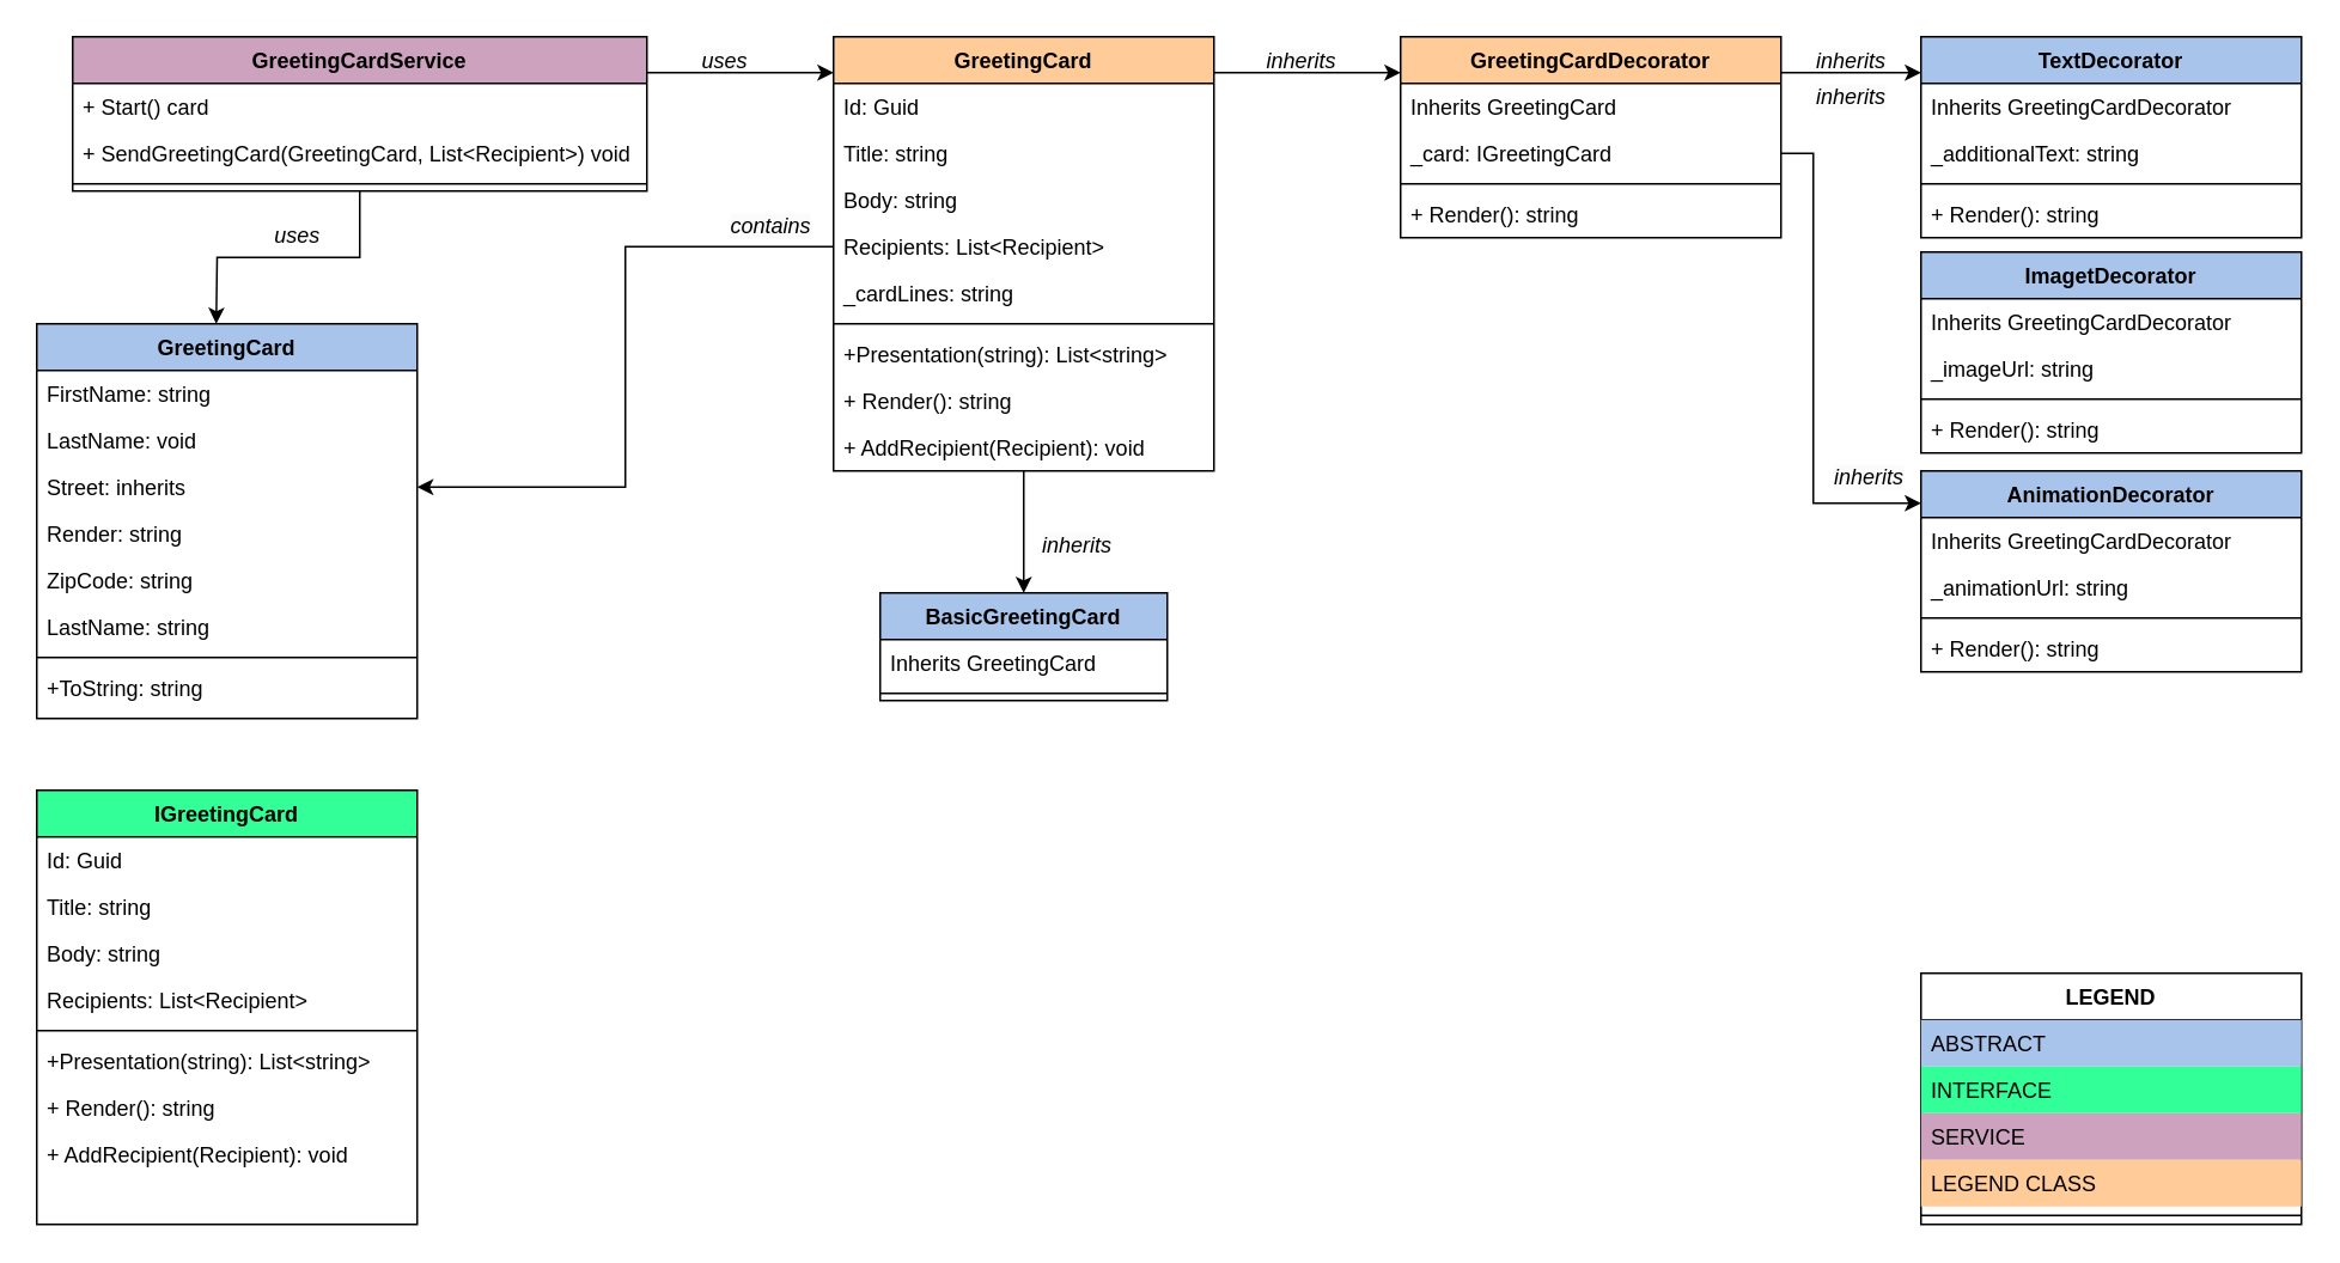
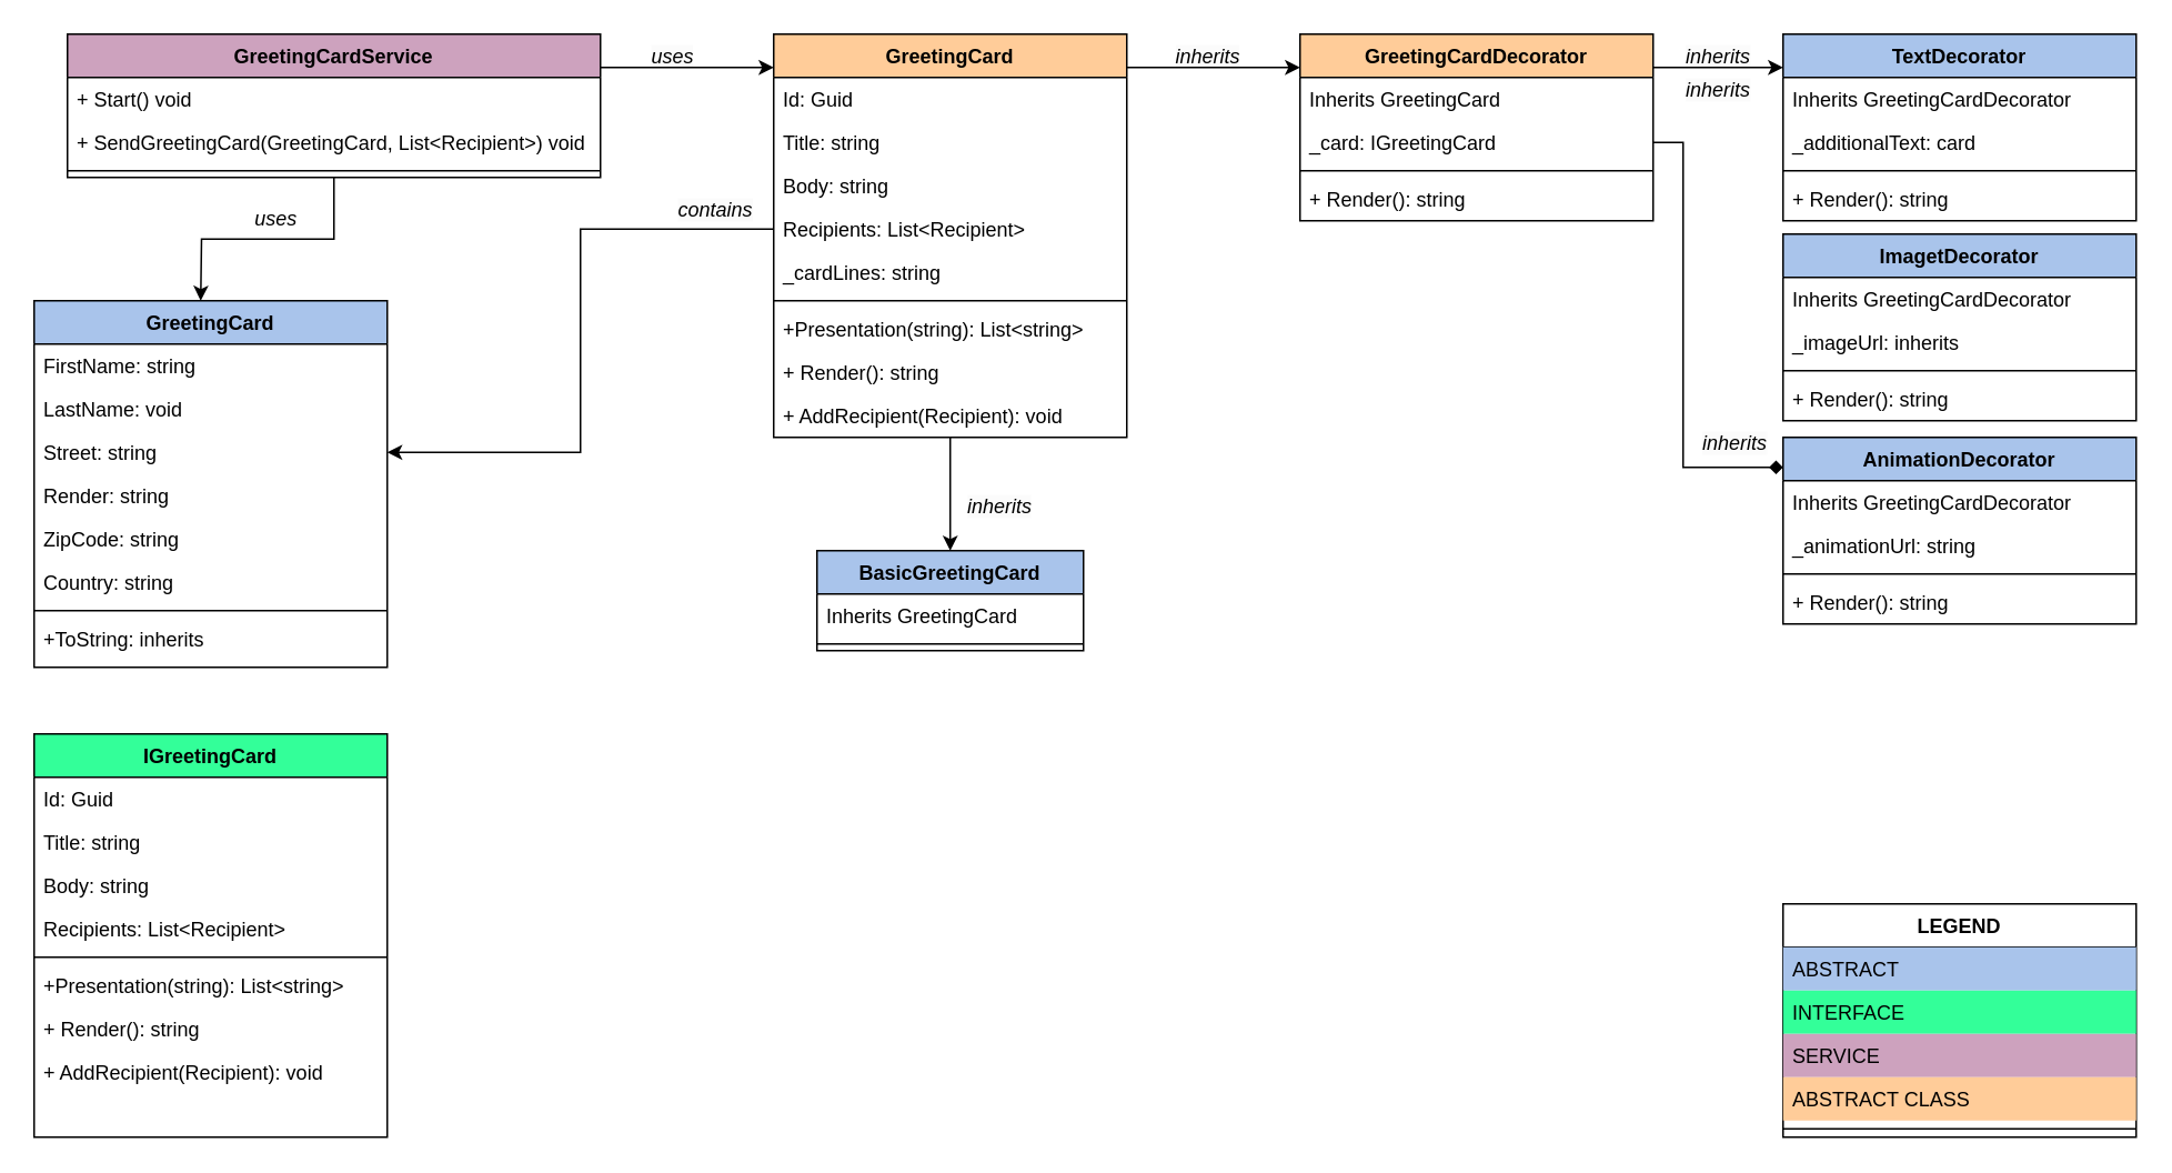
- <mxCell id="8" value="+ Start() card" style="text;align=left;verticalAlign=top;spacingLeft=4;spacingRight=4;overflow=hidden;rotatable=0;points=[[0,0.5],[1,0.5]];portConstraint=eastwest;" vertex="1" parent="7"><mxGeometry y="26" width="320" height="26" as="geometry" /></mxCell>
+ <mxCell id="8" value="+ Start() void" style="text;align=left;verticalAlign=top;spacingLeft=4;spacingRight=4;overflow=hidden;rotatable=0;points=[[0,0.5],[1,0.5]];portConstraint=eastwest;" vertex="1" parent="7"><mxGeometry y="26" width="320" height="26" as="geometry" /></mxCell>
- <mxCell id="47" value="_additionalText: string" style="text;align=left;verticalAlign=top;spacingLeft=4;spacingRight=4;overflow=hidden;rotatable=0;points=[[0,0.5],[1,0.5]];portConstraint=eastwest;rounded=0;shadow=0;html=0;" vertex="1" parent="45"><mxGeometry y="52" width="212" height="26" as="geometry" /></mxCell>
+ <mxCell id="47" value="_additionalText: card" style="text;align=left;verticalAlign=top;spacingLeft=4;spacingRight=4;overflow=hidden;rotatable=0;points=[[0,0.5],[1,0.5]];portConstraint=eastwest;rounded=0;shadow=0;html=0;" vertex="1" parent="45"><mxGeometry y="52" width="212" height="26" as="geometry" /></mxCell>
- <mxCell id="52" value="_imageUrl: string" style="text;align=left;verticalAlign=top;spacingLeft=4;spacingRight=4;overflow=hidden;rotatable=0;points=[[0,0.5],[1,0.5]];portConstraint=eastwest;rounded=0;shadow=0;html=0;" vertex="1" parent="50"><mxGeometry y="52" width="212" height="26" as="geometry" /></mxCell>
+ <mxCell id="52" value="_imageUrl: inherits" style="text;align=left;verticalAlign=top;spacingLeft=4;spacingRight=4;overflow=hidden;rotatable=0;points=[[0,0.5],[1,0.5]];portConstraint=eastwest;rounded=0;shadow=0;html=0;" vertex="1" parent="50"><mxGeometry y="52" width="212" height="26" as="geometry" /></mxCell>
- <mxCell id="30" value="Street: inherits" style="text;align=left;verticalAlign=top;spacingLeft=4;spacingRight=4;overflow=hidden;rotatable=0;points=[[0,0.5],[1,0.5]];portConstraint=eastwest;rounded=0;shadow=0;html=0;" vertex="1" parent="27"><mxGeometry y="78" width="212" height="26" as="geometry" /></mxCell>
+ <mxCell id="30" value="Street: string" style="text;align=left;verticalAlign=top;spacingLeft=4;spacingRight=4;overflow=hidden;rotatable=0;points=[[0,0.5],[1,0.5]];portConstraint=eastwest;rounded=0;shadow=0;html=0;" vertex="1" parent="27"><mxGeometry y="78" width="212" height="26" as="geometry" /></mxCell>
- <mxCell id="61" style="edgeStyle=orthogonalEdgeStyle;rounded=0;orthogonalLoop=1;jettySize=auto;html=1;entryX=0;entryY=0.161;entryDx=0;entryDy=0;entryPerimeter=0;" edge="1" parent="1" source="41" target="55"><mxGeometry relative="1" as="geometry"><Array as="points"><mxPoint x="1010" y="85" /><mxPoint x="1010" y="280" /></Array></mxGeometry></mxCell>
+ <mxCell id="61" style="edgeStyle=orthogonalEdgeStyle;rounded=0;orthogonalLoop=1;jettySize=auto;html=1;entryX=0;entryY=0.161;entryDx=0;entryDy=0;entryPerimeter=0;endArrow=diamond;" edge="1" parent="1" source="41" target="55"><mxGeometry relative="1" as="geometry"><Array as="points"><mxPoint x="1010" y="85" /><mxPoint x="1010" y="280" /></Array></mxGeometry></mxCell>
- <mxCell id="33" value="LastName: string" style="text;align=left;verticalAlign=top;spacingLeft=4;spacingRight=4;overflow=hidden;rotatable=0;points=[[0,0.5],[1,0.5]];portConstraint=eastwest;rounded=0;shadow=0;html=0;" vertex="1" parent="27"><mxGeometry y="156" width="212" height="26" as="geometry" /></mxCell>
+ <mxCell id="33" value="Country: string" style="text;align=left;verticalAlign=top;spacingLeft=4;spacingRight=4;overflow=hidden;rotatable=0;points=[[0,0.5],[1,0.5]];portConstraint=eastwest;rounded=0;shadow=0;html=0;" vertex="1" parent="27"><mxGeometry y="156" width="212" height="26" as="geometry" /></mxCell>
- <mxCell id="35" value="+ToString: string" style="text;align=left;verticalAlign=top;spacingLeft=4;spacingRight=4;overflow=hidden;rotatable=0;points=[[0,0.5],[1,0.5]];portConstraint=eastwest;" vertex="1" parent="27"><mxGeometry y="190" width="212" height="26" as="geometry" /></mxCell>
+ <mxCell id="35" value="+ToString: inherits" style="text;align=left;verticalAlign=top;spacingLeft=4;spacingRight=4;overflow=hidden;rotatable=0;points=[[0,0.5],[1,0.5]];portConstraint=eastwest;" vertex="1" parent="27"><mxGeometry y="190" width="212" height="26" as="geometry" /></mxCell>
- <mxCell id="76" value="LEGEND CLASS" style="text;align=left;verticalAlign=top;spacingLeft=4;spacingRight=4;overflow=hidden;rotatable=0;points=[[0,0.5],[1,0.5]];portConstraint=eastwest;rounded=0;shadow=0;html=0;fillColor=#FFCC99;" vertex="1" parent="72"><mxGeometry y="104" width="212" height="26" as="geometry" /></mxCell>
+ <mxCell id="76" value="ABSTRACT CLASS" style="text;align=left;verticalAlign=top;spacingLeft=4;spacingRight=4;overflow=hidden;rotatable=0;points=[[0,0.5],[1,0.5]];portConstraint=eastwest;rounded=0;shadow=0;html=0;fillColor=#FFCC99;" vertex="1" parent="72"><mxGeometry y="104" width="212" height="26" as="geometry" /></mxCell>
